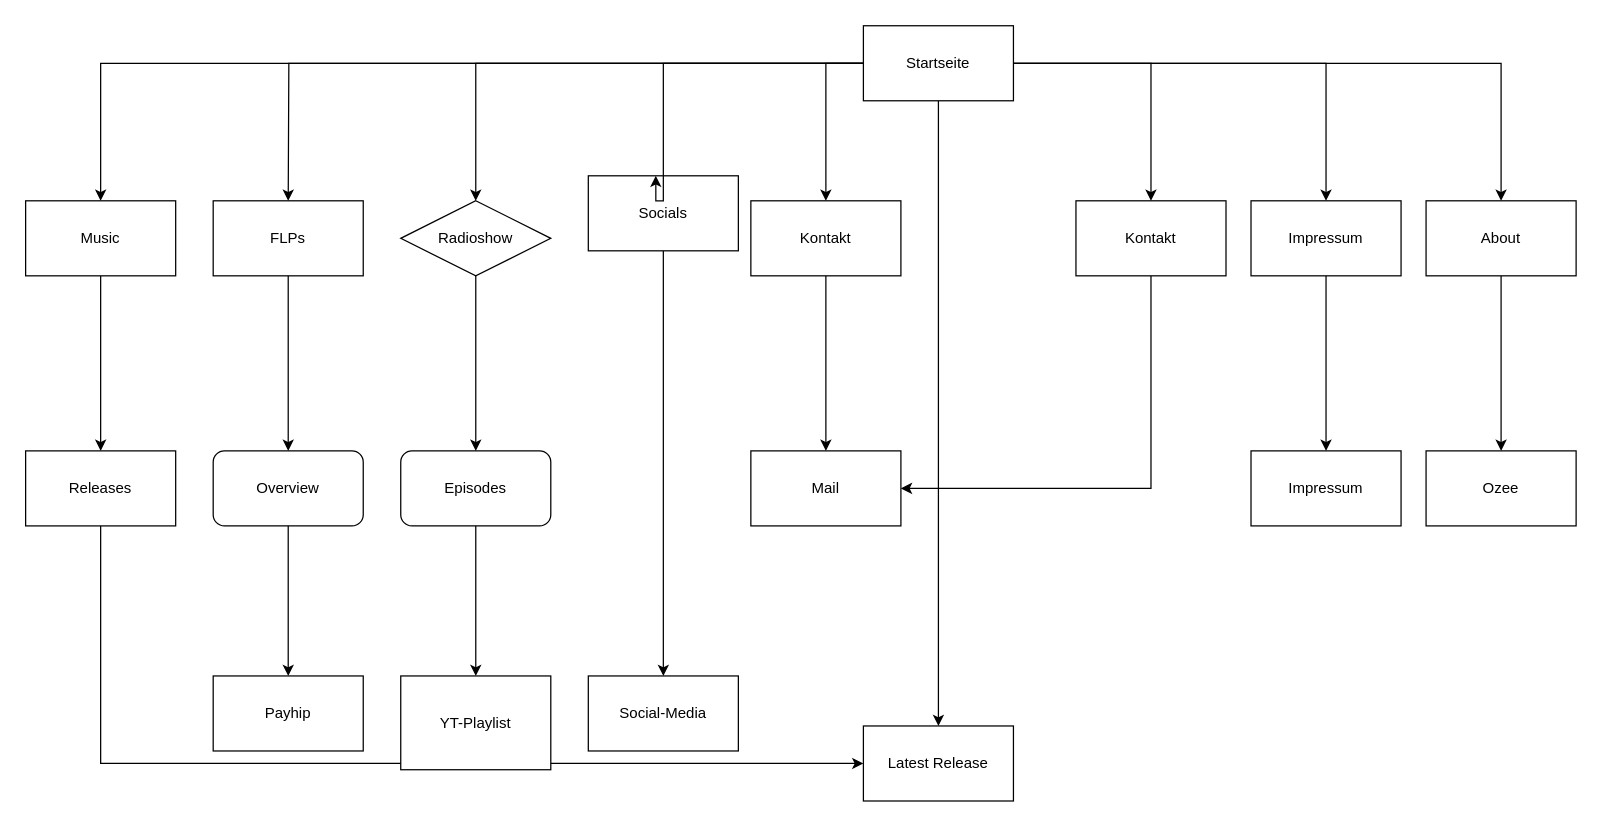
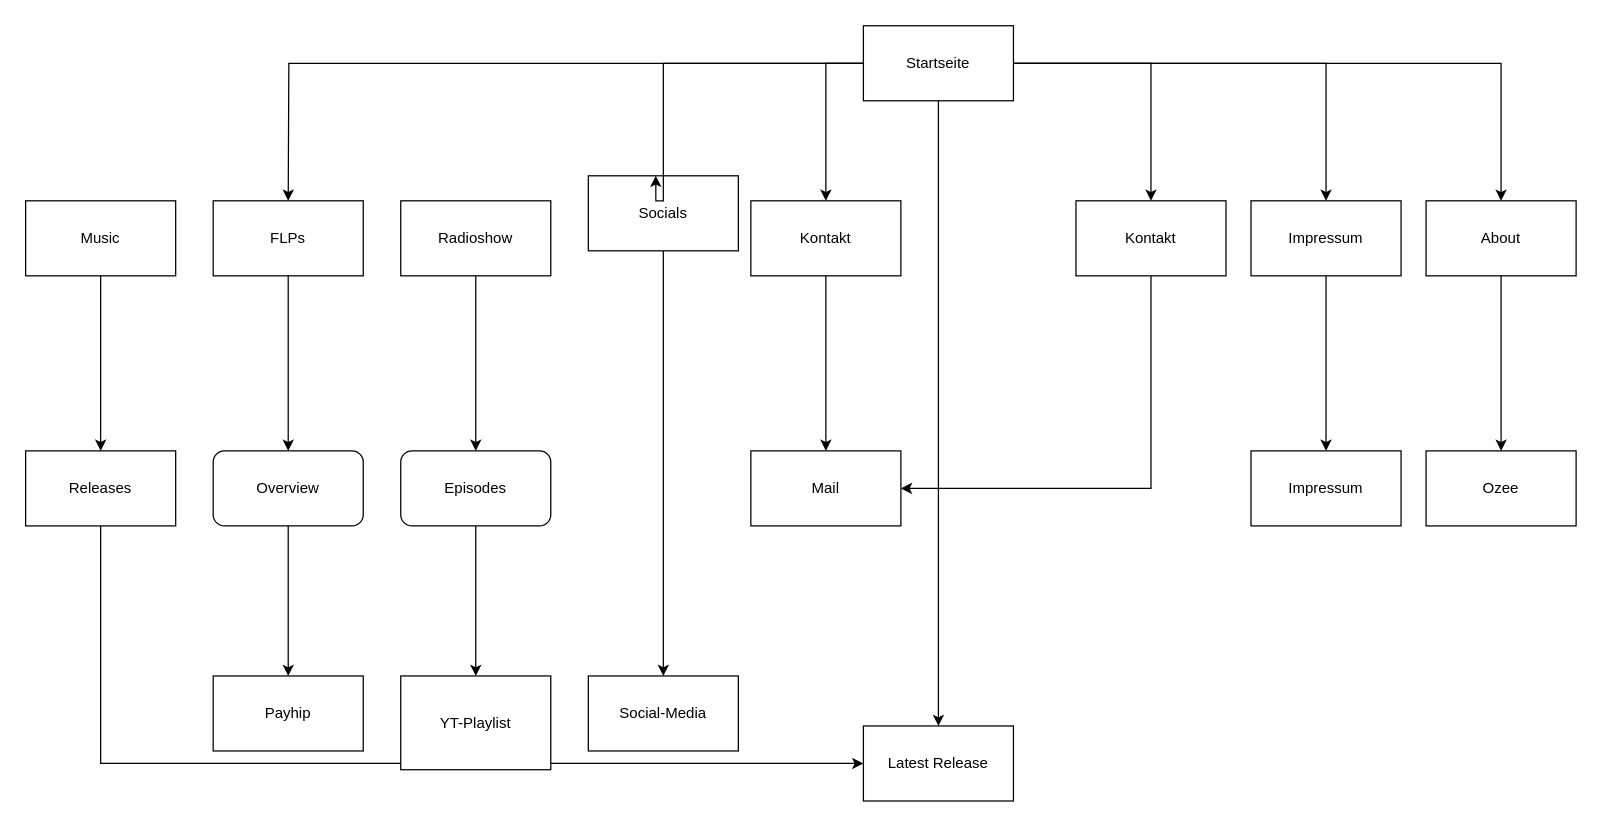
- <mxCell id="9" style="edgeStyle=orthogonalEdgeStyle;rounded=0;orthogonalLoop=1;jettySize=auto;html=1;entryX=0.5;entryY=0;entryDx=0;entryDy=0;" edge="1" parent="1" source="10" target="24"><mxGeometry relative="1" as="geometry" /></mxCell>
- <mxCell id="8" style="edgeStyle=orthogonalEdgeStyle;rounded=0;orthogonalLoop=1;jettySize=auto;html=1;entryX=0.5;entryY=0;entryDx=0;entryDy=0;" edge="1" parent="1" source="10" target="20"><mxGeometry relative="1" as="geometry" /></mxCell>
- <mxCell id="20" value="Radioshow" style="rhombus;whiteSpace=wrap;html=1;" vertex="1" parent="1"><mxGeometry x="320" y="160" width="120" height="60" as="geometry" /></mxCell>
+ <mxCell id="20" value="Radioshow" style="rounded=0;whiteSpace=wrap;html=1;" vertex="1" parent="1"><mxGeometry x="320" y="160" width="120" height="60" as="geometry" /></mxCell>
